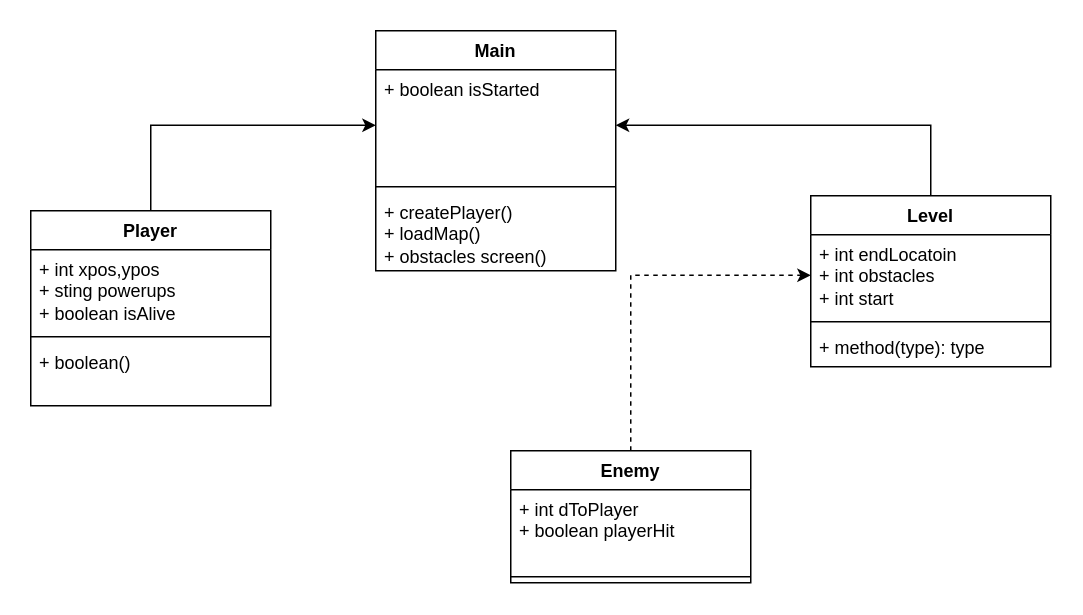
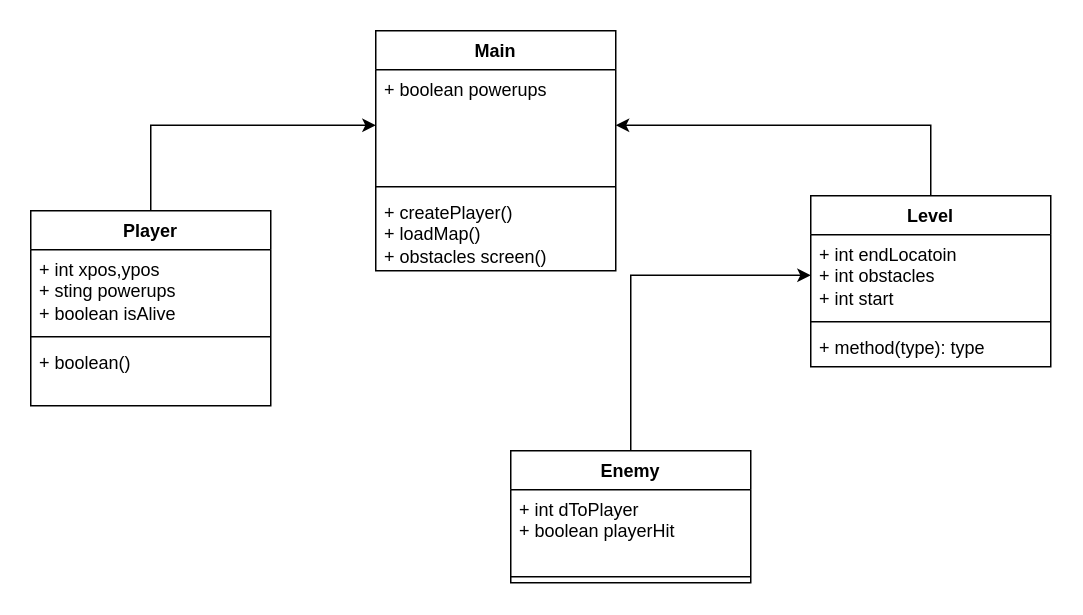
- <mxCell id="3" value="+ boolean isStarted" style="text;strokeColor=none;fillColor=none;align=left;verticalAlign=top;spacingLeft=4;spacingRight=4;overflow=hidden;rotatable=0;points=[[0,0.5],[1,0.5]];portConstraint=eastwest;whiteSpace=wrap;html=1;" vertex="1" parent="2"><mxGeometry y="26" width="160" height="74" as="geometry" /></mxCell>
+ <mxCell id="3" value="+ boolean powerups" style="text;strokeColor=none;fillColor=none;align=left;verticalAlign=top;spacingLeft=4;spacingRight=4;overflow=hidden;rotatable=0;points=[[0,0.5],[1,0.5]];portConstraint=eastwest;whiteSpace=wrap;html=1;" vertex="1" parent="2"><mxGeometry y="26" width="160" height="74" as="geometry" /></mxCell>
- <mxCell id="11" style="edgeStyle=orthogonalEdgeStyle;rounded=0;orthogonalLoop=1;jettySize=auto;html=1;dashed=1;" edge="1" parent="1" source="12" target="17"><mxGeometry relative="1" as="geometry"><mxPoint x="540" y="198" as="targetPoint" /></mxGeometry></mxCell>
+ <mxCell id="11" style="edgeStyle=orthogonalEdgeStyle;rounded=0;orthogonalLoop=1;jettySize=auto;html=1;" edge="1" parent="1" source="12" target="17"><mxGeometry relative="1" as="geometry"><mxPoint x="540" y="198" as="targetPoint" /></mxGeometry></mxCell>
